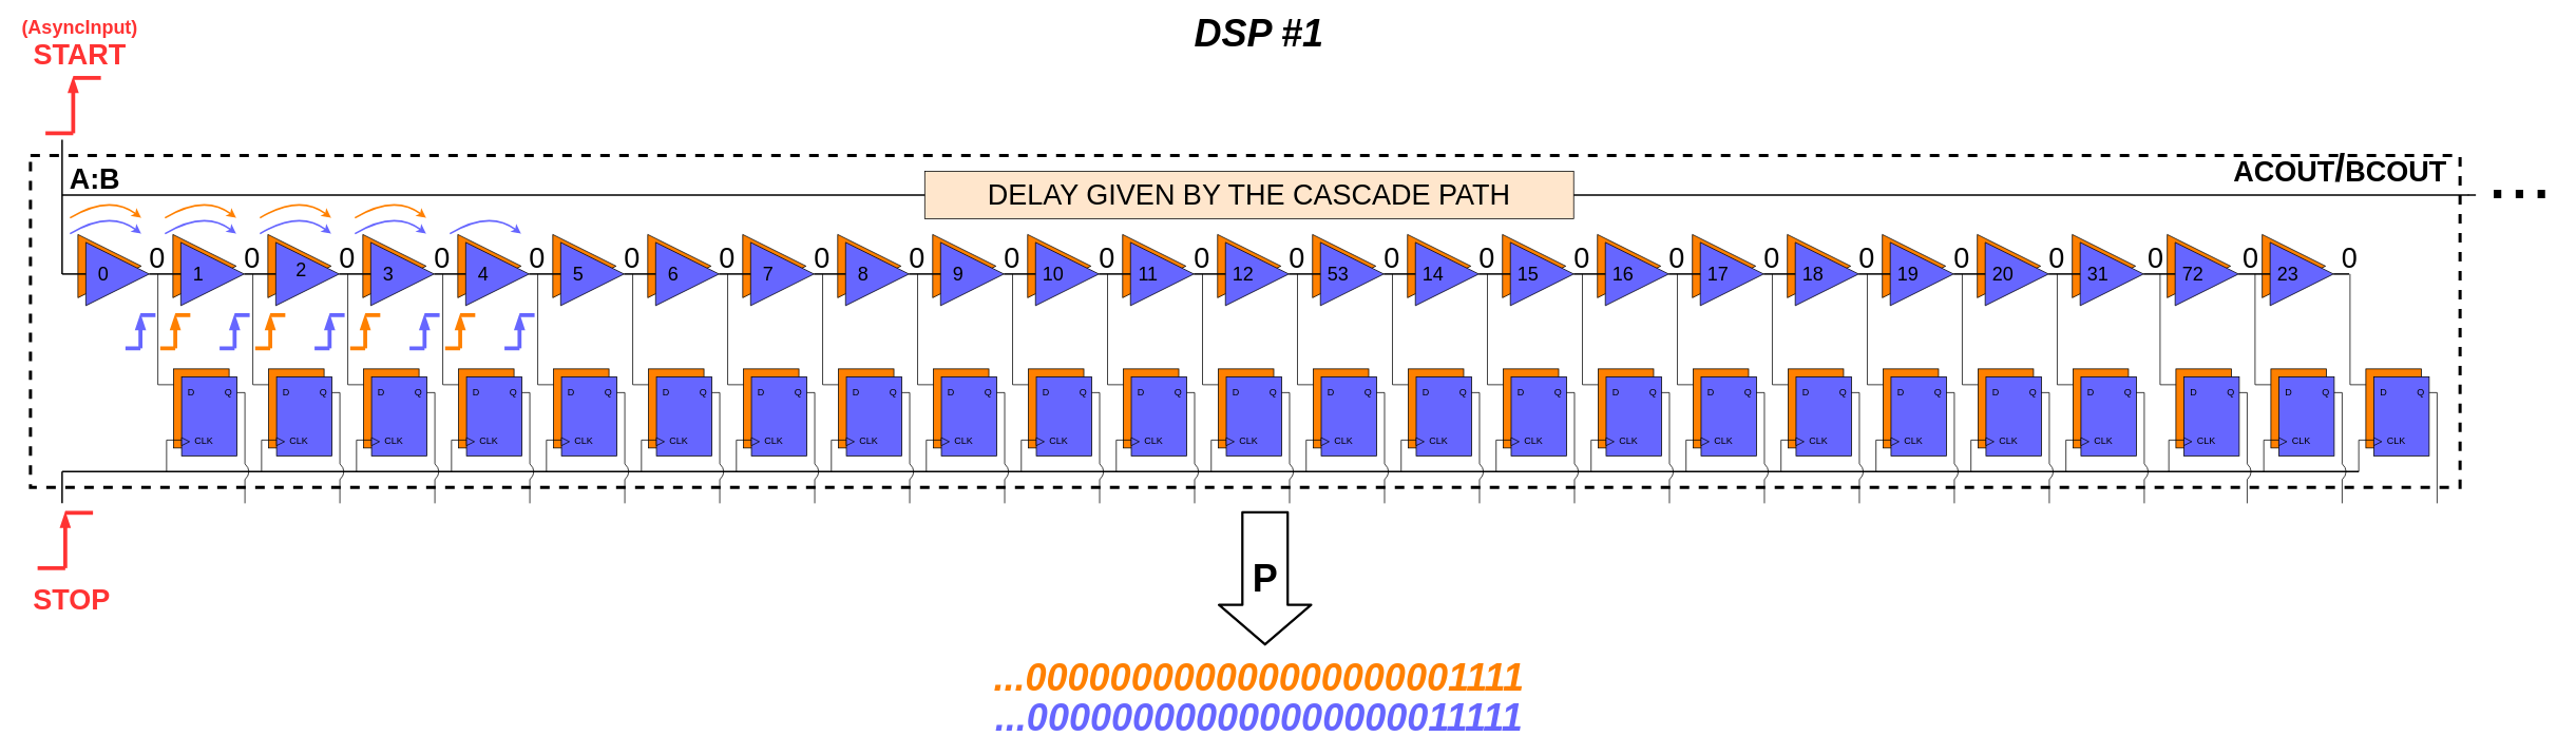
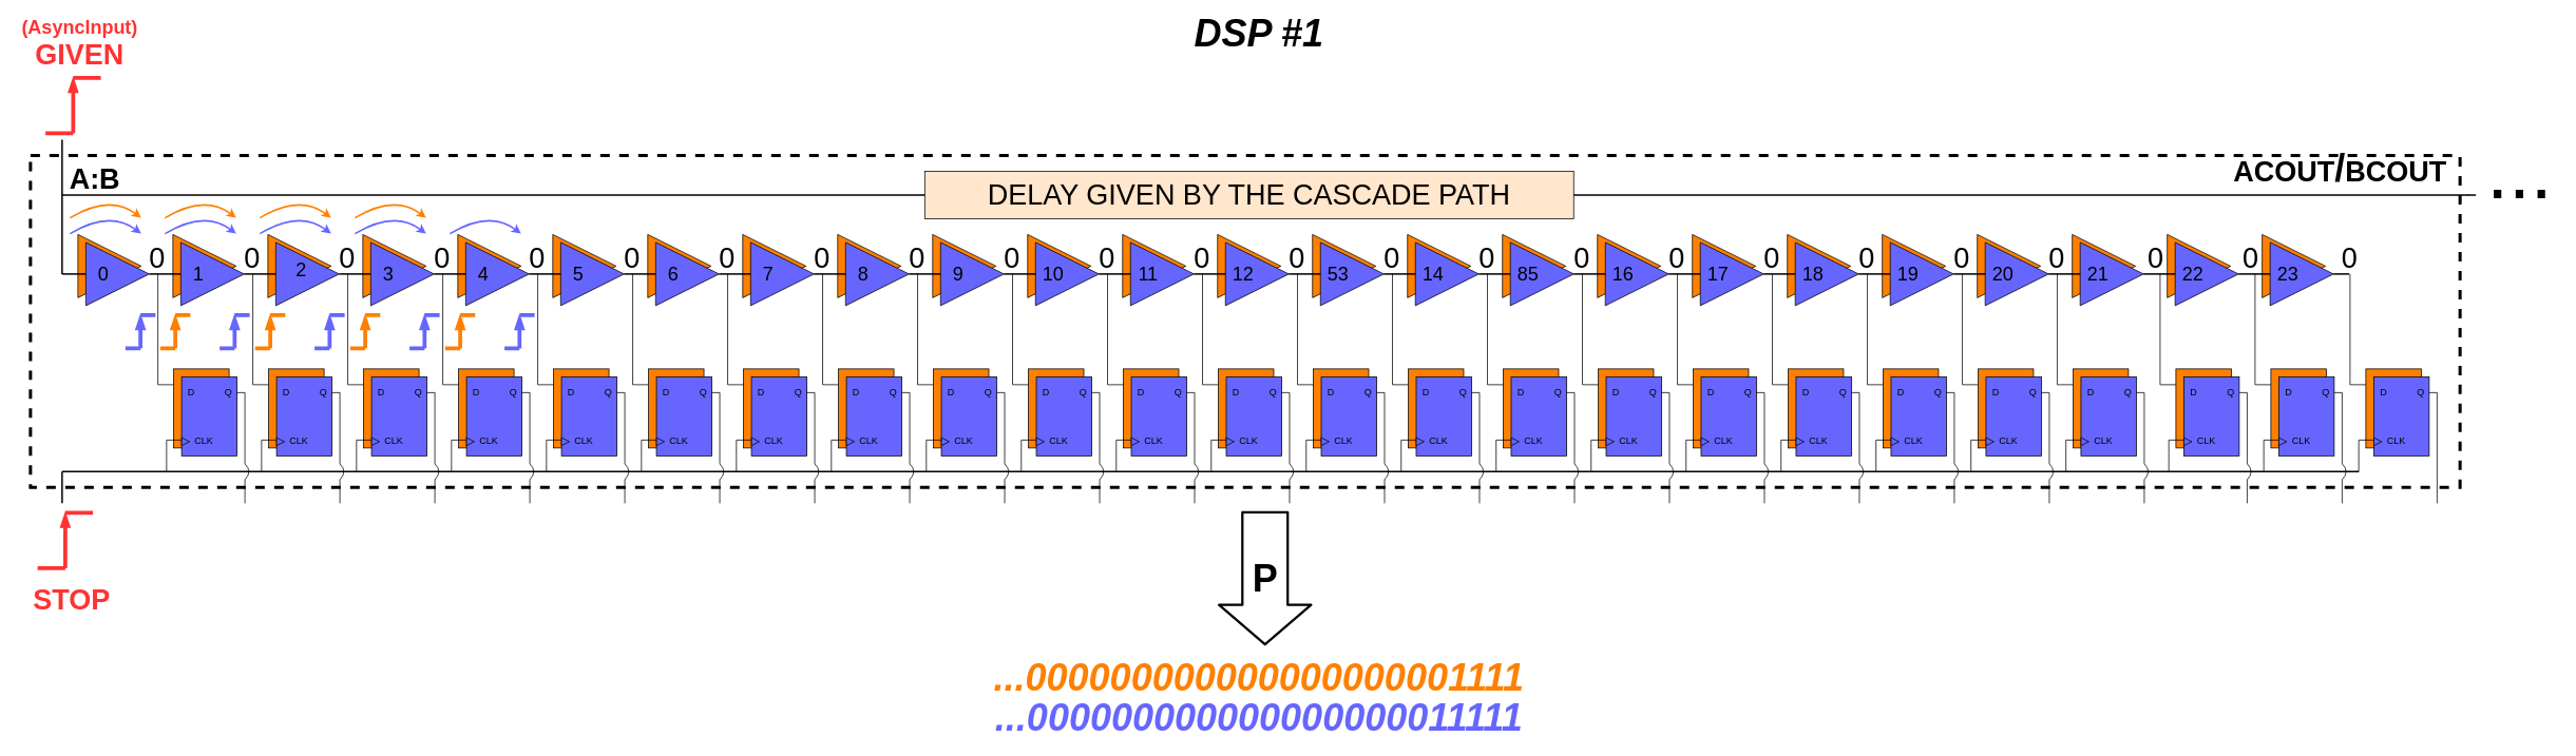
- <mxCell id="393" value="&lt;div class=&quot;standard&quot; id=&quot;magicparlabel-1922&quot; style=&quot;margin-bottom: 2ex&quot;&gt;&lt;font style=&quot;font-style: normal ; font-size: 36px&quot; color=&quot;#ff3333&quot;&gt;&lt;b&gt;START&lt;/b&gt;&lt;/font&gt;&lt;/div&gt;" style="text;html=1;resizable=0;autosize=1;align=center;verticalAlign=middle;points=[];fillColor=none;strokeColor=none;rounded=0;fontStyle=2" vertex="1" parent="1"><mxGeometry x="35" y="54" width="130" height="40" as="geometry" /></mxCell>
+ <mxCell id="393" value="&lt;div class=&quot;standard&quot; id=&quot;magicparlabel-1922&quot; style=&quot;margin-bottom: 2ex&quot;&gt;&lt;font style=&quot;font-style: normal ; font-size: 36px&quot; color=&quot;#ff3333&quot;&gt;&lt;b&gt;GIVEN&lt;/b&gt;&lt;/font&gt;&lt;/div&gt;" style="text;html=1;resizable=0;autosize=1;align=center;verticalAlign=middle;points=[];fillColor=none;strokeColor=none;rounded=0;fontStyle=2" vertex="1" parent="1"><mxGeometry x="35" y="54" width="130" height="40" as="geometry" /></mxCell>
- <mxCell id="65" value="&lt;font style=&quot;font-size: 24px&quot; color=&quot;#000000&quot;&gt;15&lt;/font&gt;" style="text;html=1;resizable=0;autosize=1;align=center;verticalAlign=middle;points=[];fillColor=none;strokeColor=none;rounded=0;" vertex="1" parent="1"><mxGeometry x="1910" y="336" width="40" height="20" as="geometry" /></mxCell>
+ <mxCell id="65" value="&lt;font style=&quot;font-size: 24px&quot; color=&quot;#000000&quot;&gt;85&lt;/font&gt;" style="text;html=1;resizable=0;autosize=1;align=center;verticalAlign=middle;points=[];fillColor=none;strokeColor=none;rounded=0;" vertex="1" parent="1"><mxGeometry x="1910" y="336" width="40" height="20" as="geometry" /></mxCell>
- <mxCell id="71" value="&lt;font style=&quot;font-size: 24px&quot; color=&quot;#000000&quot;&gt;31&lt;/font&gt;" style="text;html=1;resizable=0;autosize=1;align=center;verticalAlign=middle;points=[];fillColor=none;strokeColor=none;rounded=0;" vertex="1" parent="1"><mxGeometry x="2630" y="336" width="40" height="20" as="geometry" /></mxCell>
+ <mxCell id="71" value="&lt;font style=&quot;font-size: 24px&quot; color=&quot;#000000&quot;&gt;21&lt;/font&gt;" style="text;html=1;resizable=0;autosize=1;align=center;verticalAlign=middle;points=[];fillColor=none;strokeColor=none;rounded=0;" vertex="1" parent="1"><mxGeometry x="2630" y="336" width="40" height="20" as="geometry" /></mxCell>
- <mxCell id="72" value="&lt;font style=&quot;font-size: 24px&quot; color=&quot;#000000&quot;&gt;72&lt;/font&gt;" style="text;html=1;resizable=0;autosize=1;align=center;verticalAlign=middle;points=[];fillColor=none;strokeColor=none;rounded=0;" vertex="1" parent="1"><mxGeometry x="2750" y="336" width="40" height="20" as="geometry" /></mxCell>
+ <mxCell id="72" value="&lt;font style=&quot;font-size: 24px&quot; color=&quot;#000000&quot;&gt;22&lt;/font&gt;" style="text;html=1;resizable=0;autosize=1;align=center;verticalAlign=middle;points=[];fillColor=none;strokeColor=none;rounded=0;" vertex="1" parent="1"><mxGeometry x="2750" y="336" width="40" height="20" as="geometry" /></mxCell>
